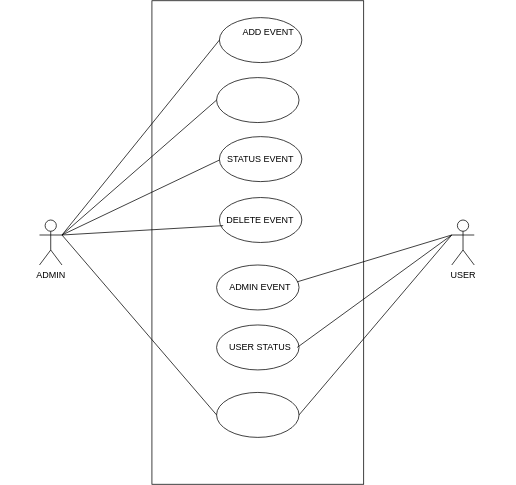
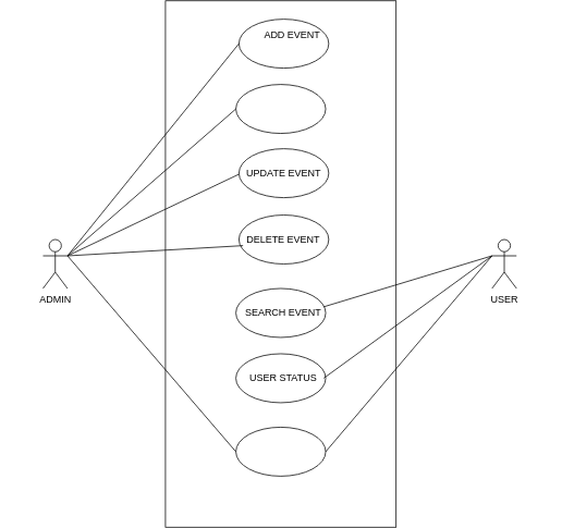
- <mxCell id="13" value="STATUS EVENT" style="text;html=1;strokeColor=none;fillColor=none;align=center;verticalAlign=middle;whiteSpace=wrap;rounded=0;labelBackgroundColor=none;" vertex="1" parent="1"><mxGeometry x="297.01" y="193.75" width="99.99" height="30" as="geometry" /></mxCell>
+ <mxCell id="13" value="UPDATE EVENT" style="text;html=1;strokeColor=none;fillColor=none;align=center;verticalAlign=middle;whiteSpace=wrap;rounded=0;labelBackgroundColor=none;" vertex="1" parent="1"><mxGeometry x="297.01" y="193.75" width="99.99" height="30" as="geometry" /></mxCell>
- <mxCell id="15" value="ADMIN EVENT" style="text;html=1;strokeColor=none;fillColor=none;align=center;verticalAlign=middle;whiteSpace=wrap;rounded=0;labelBackgroundColor=none;" vertex="1" parent="1"><mxGeometry x="297.02" y="365" width="98.74" height="30" as="geometry" /></mxCell>
+ <mxCell id="15" value="SEARCH EVENT" style="text;html=1;strokeColor=none;fillColor=none;align=center;verticalAlign=middle;whiteSpace=wrap;rounded=0;labelBackgroundColor=none;" vertex="1" parent="1"><mxGeometry x="297.02" y="365" width="98.74" height="30" as="geometry" /></mxCell>
